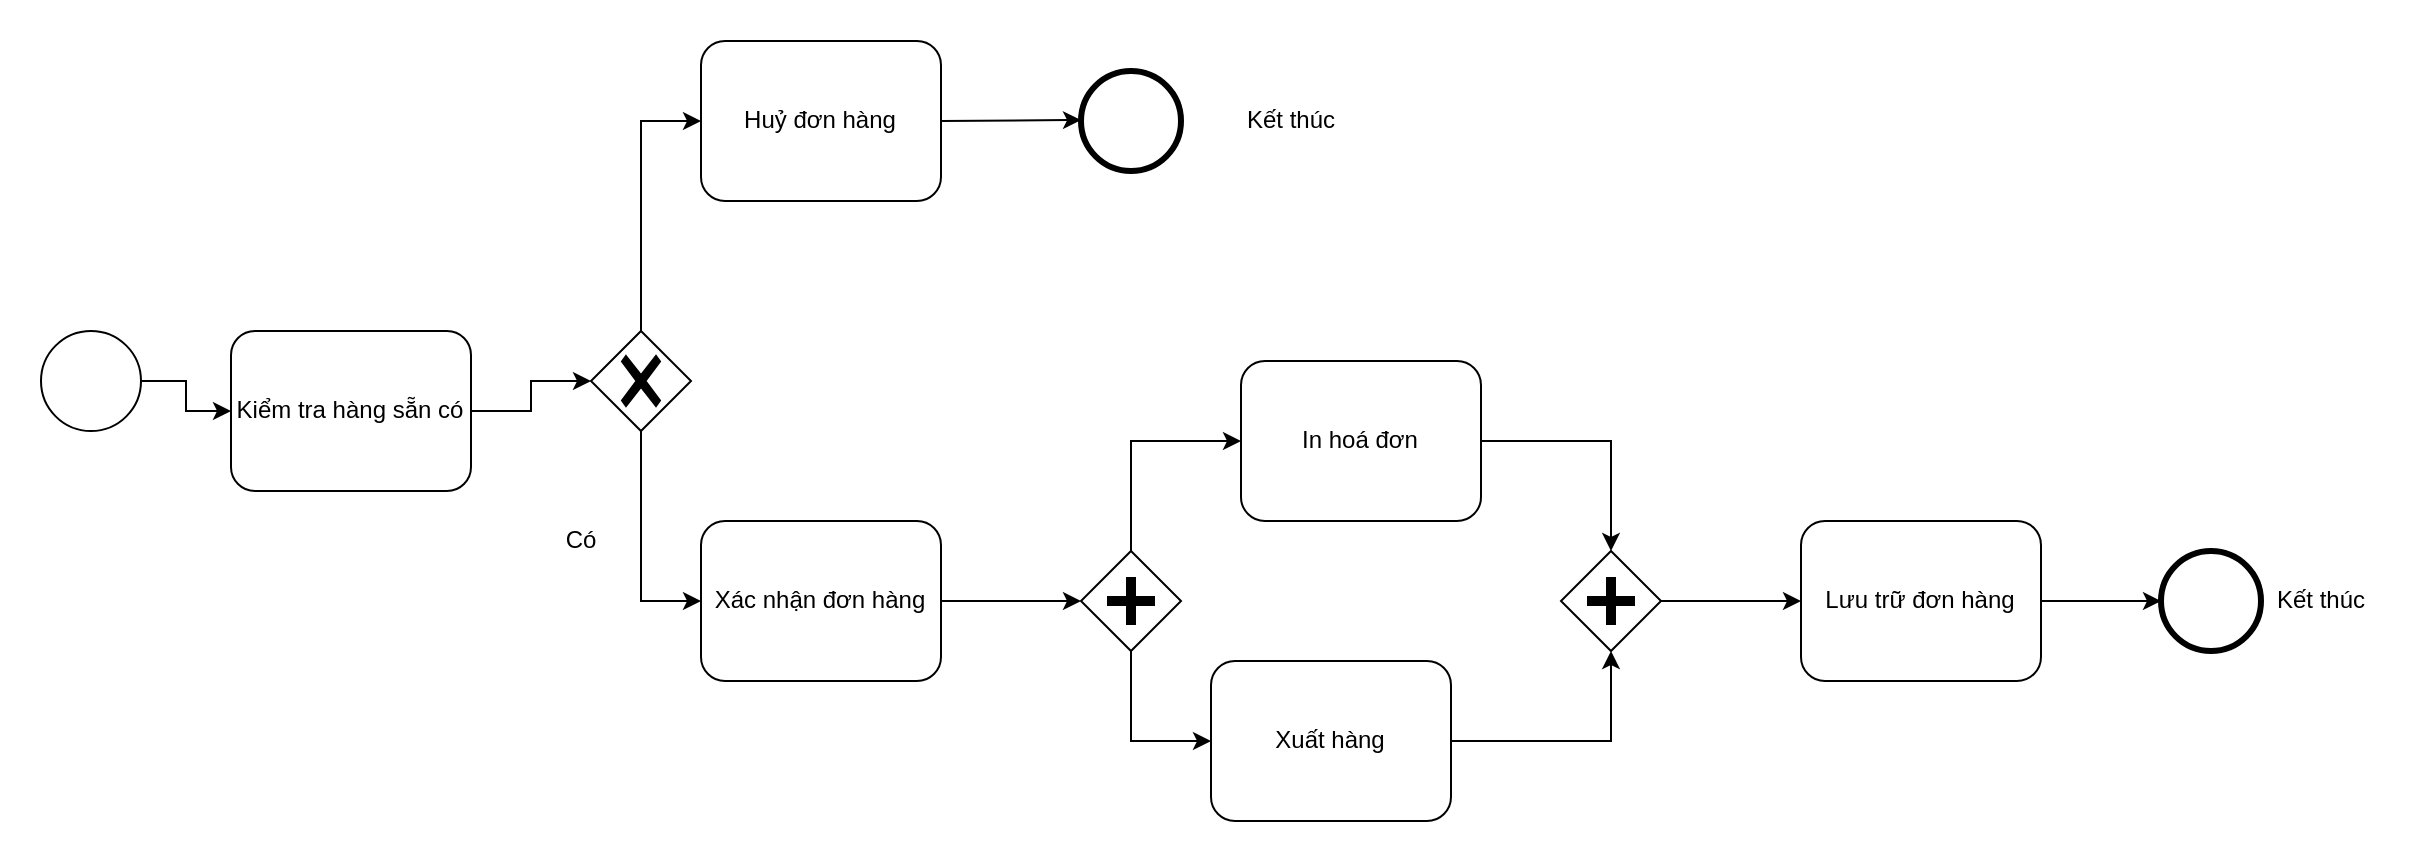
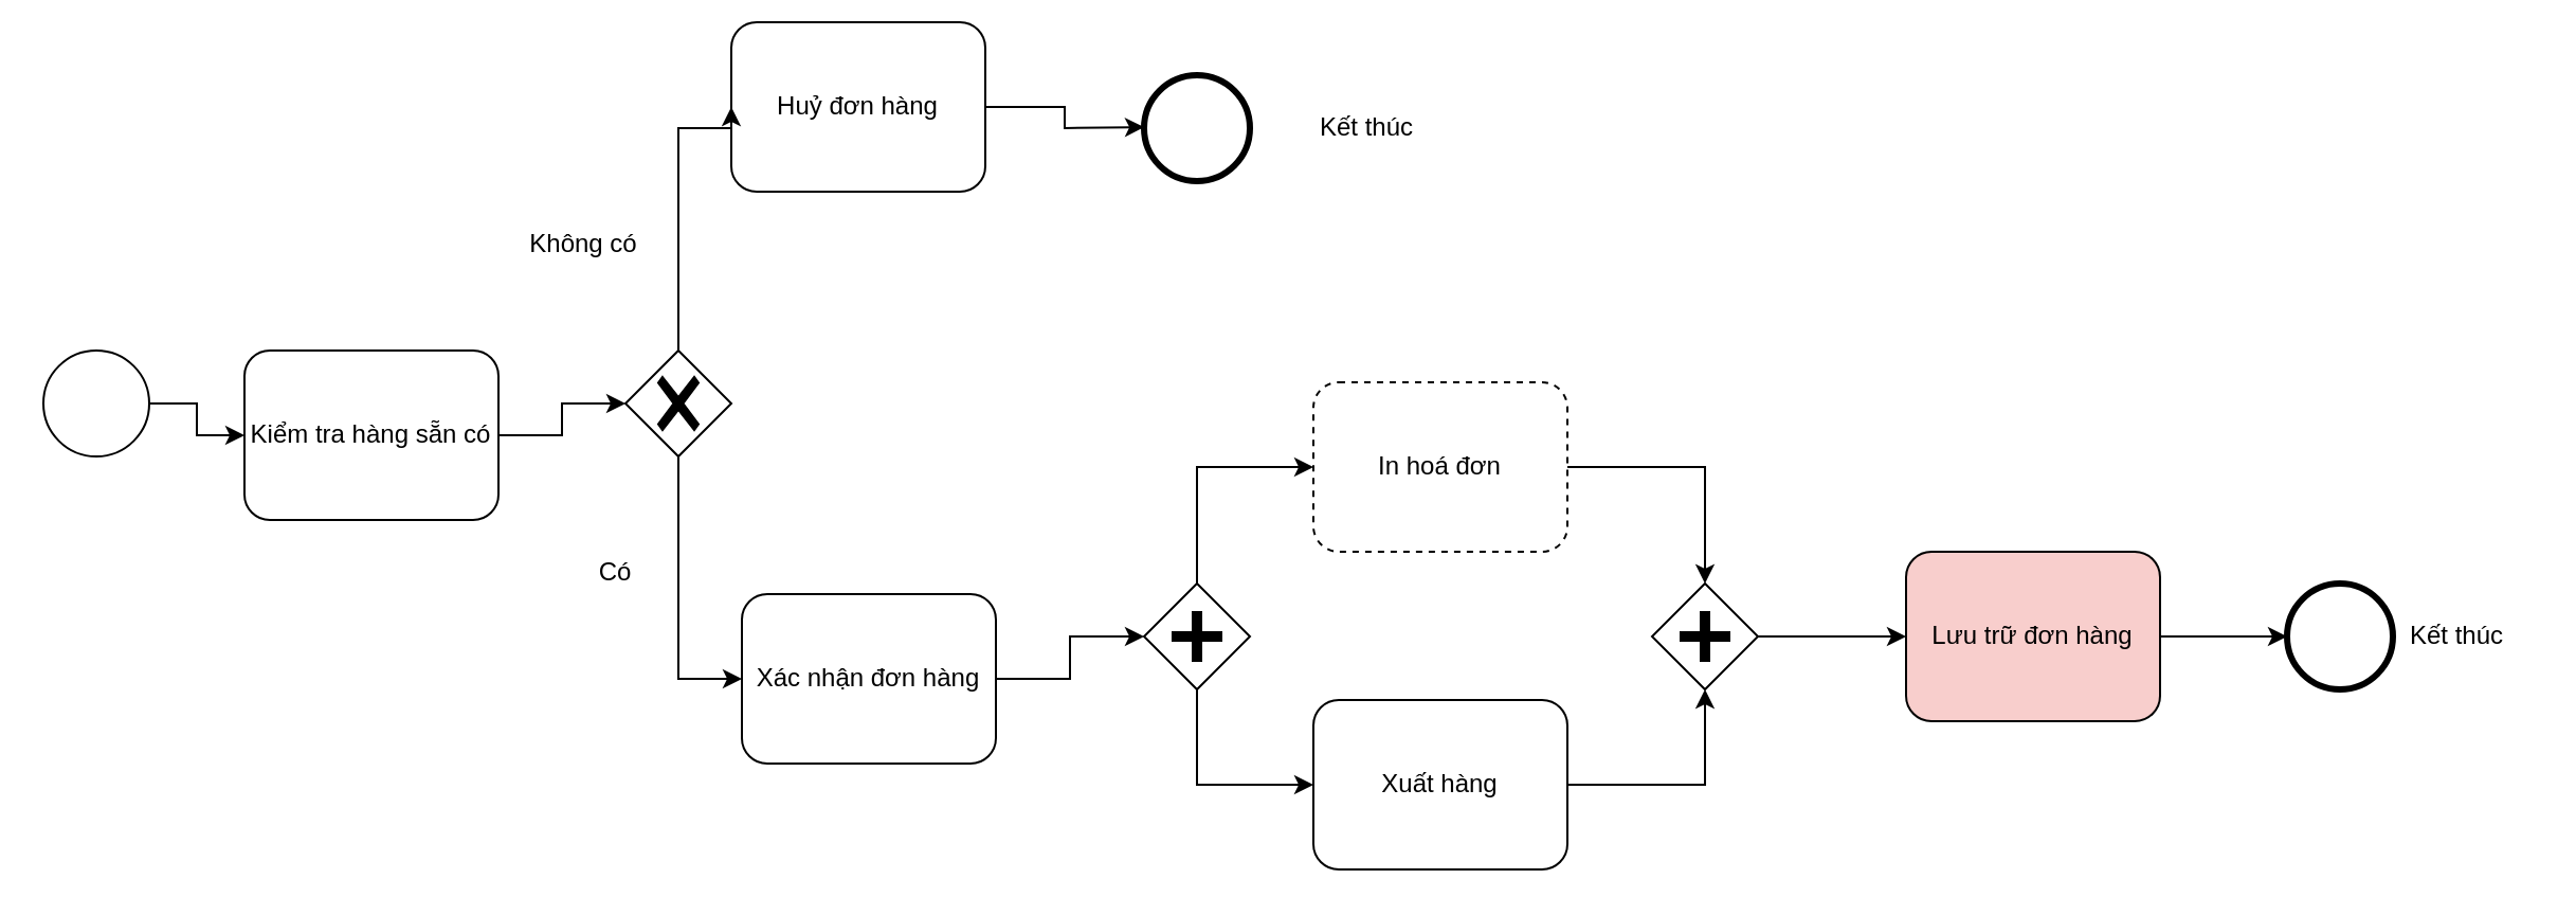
- <mxCell id="16" value="Huỷ đơn hàng" style="shape=ext;rounded=1;html=1;whiteSpace=wrap;" vertex="1" parent="1"><mxGeometry x="350" y="20" width="120" height="80" as="geometry" /></mxCell>
+ <mxCell id="16" value="Huỷ đơn hàng" style="shape=ext;rounded=1;html=1;whiteSpace=wrap;" vertex="1" parent="1"><mxGeometry x="345" y="10" width="120" height="80" as="geometry" /></mxCell>
+ <mxCell id="21" value="Không có" style="text;html=1;align=center;verticalAlign=middle;resizable=0;points=[];autosize=1;strokeColor=none;fillColor=none;" vertex="1" parent="1"><mxGeometry x="240" y="100" width="70" height="30" as="geometry" /></mxCell>
- <mxCell id="25" value="In hoá đơn" style="html=1;whiteSpace=wrap;rounded=1;" vertex="1" parent="1"><mxGeometry x="620" y="180" width="120" height="80" as="geometry" /></mxCell>
+ <mxCell id="25" value="In hoá đơn" style="html=1;whiteSpace=wrap;rounded=1;dashed=1;" vertex="1" parent="1"><mxGeometry x="620" y="180" width="120" height="80" as="geometry" /></mxCell>
- <mxCell id="4" value="Xác nhận đơn hàng" style="shape=ext;rounded=1;html=1;whiteSpace=wrap;" parent="1" vertex="1"><mxGeometry x="350" y="260" width="120" height="80" as="geometry" /></mxCell>
+ <mxCell id="4" value="Xác nhận đơn hàng" style="shape=ext;rounded=1;html=1;whiteSpace=wrap;" parent="1" vertex="1"><mxGeometry x="350" y="280" width="120" height="80" as="geometry" /></mxCell>
- <mxCell id="27" value="Lưu trữ đơn hàng" style="html=1;whiteSpace=wrap;rounded=1;" vertex="1" parent="1"><mxGeometry x="900" y="260" width="120" height="80" as="geometry" /></mxCell>
+ <mxCell id="27" value="Lưu trữ đơn hàng" style="html=1;whiteSpace=wrap;rounded=1;fillColor=#f8cecc;" vertex="1" parent="1"><mxGeometry x="900" y="260" width="120" height="80" as="geometry" /></mxCell>
- <mxCell id="7" value="Xuất hàng" style="html=1;whiteSpace=wrap;rounded=1;" parent="1" vertex="1"><mxGeometry x="605" y="330" width="120" height="80" as="geometry" /></mxCell>
+ <mxCell id="7" value="Xuất hàng" style="html=1;whiteSpace=wrap;rounded=1;" parent="1" vertex="1"><mxGeometry x="620" y="330" width="120" height="80" as="geometry" /></mxCell>
